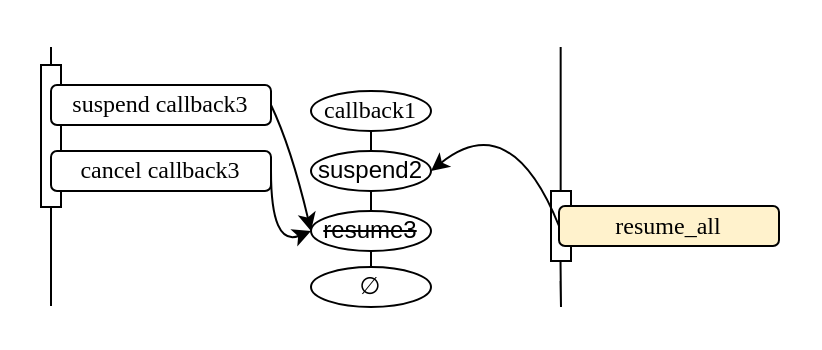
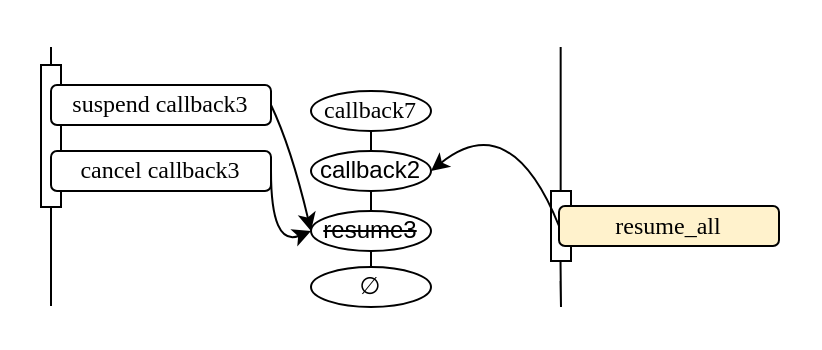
- <mxCell id="9" value="&lt;font face=&quot;Lucida Console&quot;&gt;callback1&lt;/font&gt;" style="ellipse;whiteSpace=wrap;html=1;" parent="8" vertex="1"><mxGeometry width="60" height="20" as="geometry" /></mxCell>
+ <mxCell id="9" value="&lt;font face=&quot;Lucida Console&quot;&gt;callback7&lt;/font&gt;" style="ellipse;whiteSpace=wrap;html=1;" parent="8" vertex="1"><mxGeometry width="60" height="20" as="geometry" /></mxCell>
- <mxCell id="10" value="suspend2" style="ellipse;whiteSpace=wrap;html=1;" parent="8" vertex="1"><mxGeometry y="30" width="60" height="20" as="geometry" /></mxCell>
+ <mxCell id="10" value="callback2" style="ellipse;whiteSpace=wrap;html=1;" parent="8" vertex="1"><mxGeometry y="30" width="60" height="20" as="geometry" /></mxCell>
